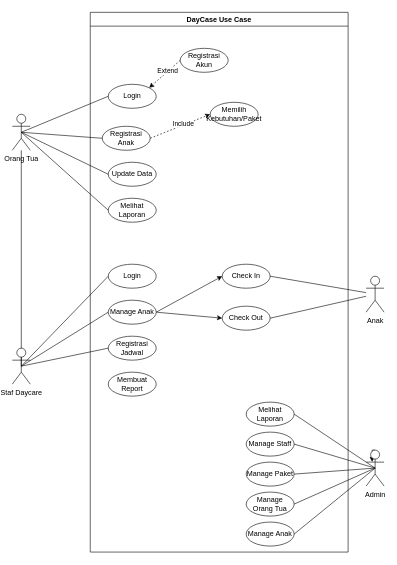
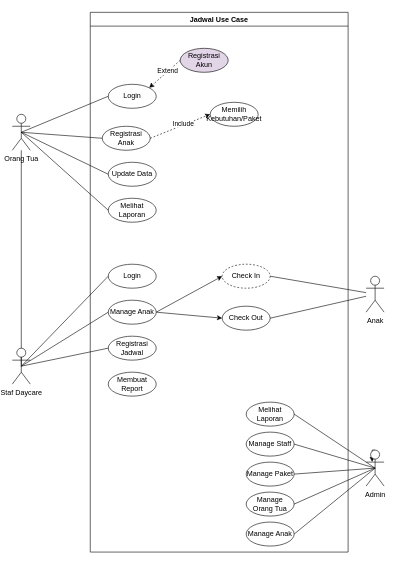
- <mxCell id="2" value="DayCase Use Case" style="swimlane;whiteSpace=wrap;html=1;" parent="1" vertex="1"><mxGeometry x="150" y="20" width="430" height="900" as="geometry" /></mxCell>
+ <mxCell id="2" value="Jadwal Use Case" style="swimlane;whiteSpace=wrap;html=1;" parent="1" vertex="1"><mxGeometry x="150" y="20" width="430" height="900" as="geometry" /></mxCell>
- <mxCell id="6" value="Registrasi Akun" style="ellipse;whiteSpace=wrap;html=1;" vertex="1" parent="2"><mxGeometry x="150" y="60" width="80" height="40" as="geometry" /></mxCell>
+ <mxCell id="6" value="Registrasi Akun" style="ellipse;whiteSpace=wrap;html=1;fillColor=#e1d5e7;" vertex="1" parent="2"><mxGeometry x="150" y="60" width="80" height="40" as="geometry" /></mxCell>
- <mxCell id="19" value="Check In" style="ellipse;whiteSpace=wrap;html=1;" vertex="1" parent="2"><mxGeometry x="220" y="420" width="80" height="40" as="geometry" /></mxCell>
+ <mxCell id="19" value="Check In" style="ellipse;whiteSpace=wrap;html=1;dashed=1;" vertex="1" parent="2"><mxGeometry x="220" y="420" width="80" height="40" as="geometry" /></mxCell>
